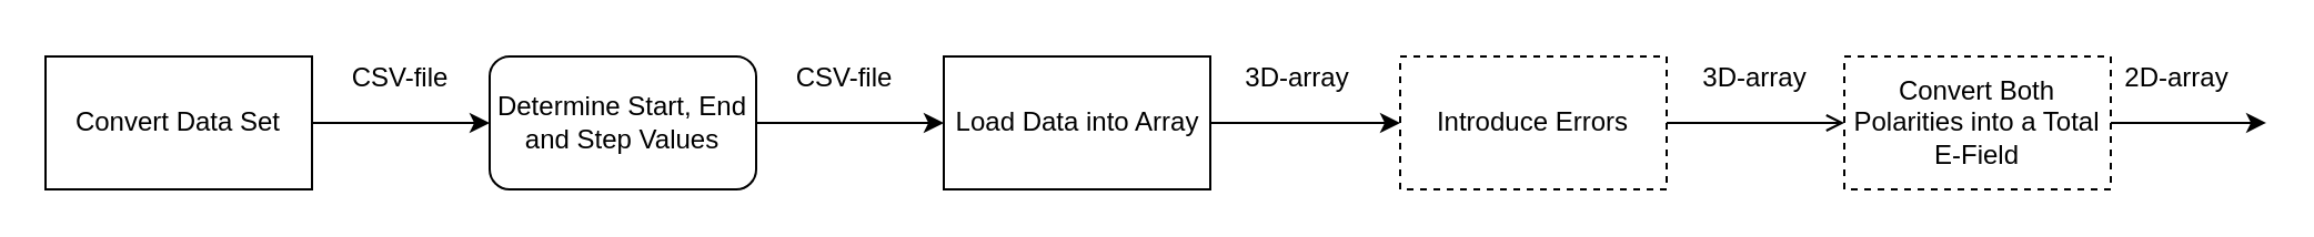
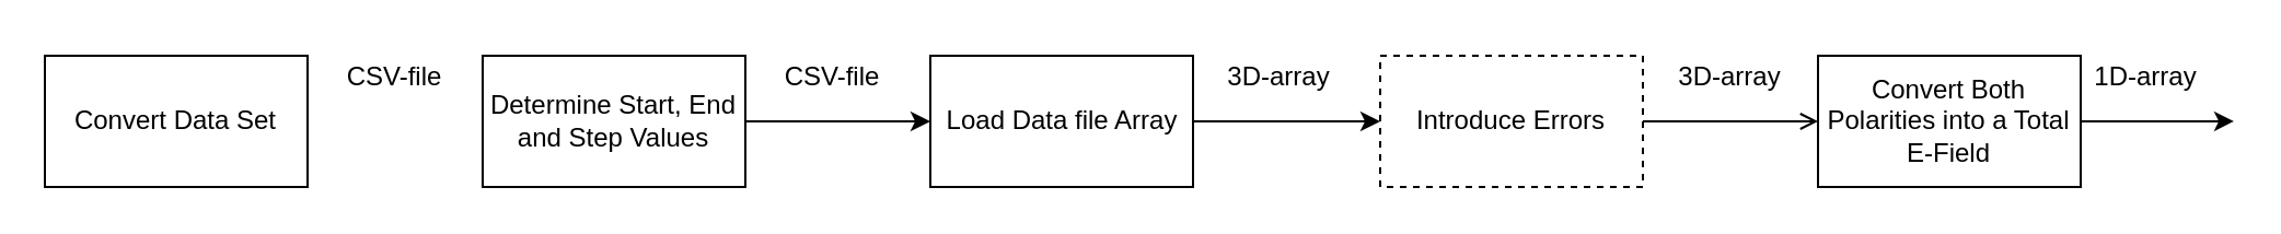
- <mxCell id="10" value="2D-array" style="text;html=1;align=center;verticalAlign=middle;whiteSpace=wrap;rounded=0;" vertex="1" parent="1"><mxGeometry x="950" y="20" width="60" height="30" as="geometry" /></mxCell>
+ <mxCell id="10" value="1D-array" style="text;html=1;align=center;verticalAlign=middle;whiteSpace=wrap;rounded=0;" vertex="1" parent="1"><mxGeometry x="950" y="20" width="60" height="30" as="geometry" /></mxCell>
- <mxCell id="2" value="" style="edgeStyle=orthogonalEdgeStyle;rounded=0;orthogonalLoop=1;jettySize=auto;html=1;" edge="1" parent="1" source="3" target="5"><mxGeometry relative="1" as="geometry" /></mxCell>
- <mxCell id="5" value="Determine Start, End and Step Values" style="whiteSpace=wrap;html=1;rounded=1;" vertex="1" parent="1"><mxGeometry x="220" y="25" width="120" height="60" as="geometry" /></mxCell>
+ <mxCell id="5" value="Determine Start, End and Step Values" style="rounded=0;whiteSpace=wrap;html=1;" vertex="1" parent="1"><mxGeometry x="220" y="25" width="120" height="60" as="geometry" /></mxCell>
- <mxCell id="7" value="Load Data into Array" style="rounded=0;whiteSpace=wrap;html=1;" vertex="1" parent="1"><mxGeometry x="424.5" y="25" width="120" height="60" as="geometry" /></mxCell>
+ <mxCell id="7" value="Load Data file Array" style="rounded=0;whiteSpace=wrap;html=1;" vertex="1" parent="1"><mxGeometry x="424.5" y="25" width="120" height="60" as="geometry" /></mxCell>
- <mxCell id="9" value="Convert Both Polarities into a Total E-Field" style="rounded=0;whiteSpace=wrap;html=1;dashed=1;" vertex="1" parent="1"><mxGeometry x="830" y="25" width="120" height="60" as="geometry" /></mxCell>
+ <mxCell id="9" value="Convert Both Polarities into a Total E-Field" style="rounded=0;whiteSpace=wrap;html=1;" vertex="1" parent="1"><mxGeometry x="830" y="25" width="120" height="60" as="geometry" /></mxCell>
